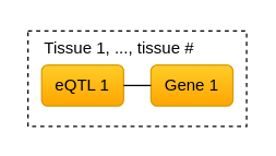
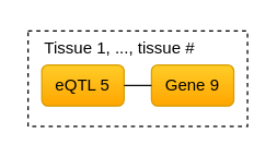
- <mxCell id="3" value="eQTL 1" style="rounded=1;whiteSpace=wrap;html=1;fillColor=#ffcd28;gradientColor=#ffa500;strokeColor=#d79b00;" parent="1" vertex="1"><mxGeometry x="30" y="47" width="60" height="30" as="geometry" /></mxCell>
+ <mxCell id="3" value="eQTL 5" style="rounded=1;whiteSpace=wrap;html=1;fillColor=#ffcd28;gradientColor=#ffa500;strokeColor=#d79b00;" parent="1" vertex="1"><mxGeometry x="30" y="47" width="60" height="30" as="geometry" /></mxCell>
- <mxCell id="4" value="Gene 1" style="rounded=1;whiteSpace=wrap;html=1;fillColor=#ffcd28;gradientColor=#ffa500;strokeColor=#d79b00;" parent="1" vertex="1"><mxGeometry x="110" y="47" width="60" height="30" as="geometry" /></mxCell>
+ <mxCell id="4" value="Gene 9" style="rounded=1;whiteSpace=wrap;html=1;fillColor=#ffcd28;gradientColor=#ffa500;strokeColor=#d79b00;" parent="1" vertex="1"><mxGeometry x="110" y="47" width="60" height="30" as="geometry" /></mxCell>
